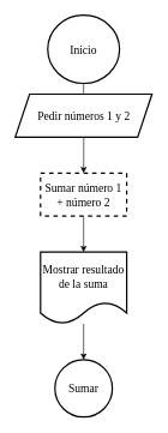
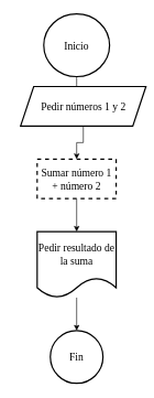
- <mxCell id="5" value="Pedir números 1 y 2" style="shape=parallelogram;perimeter=parallelogramPerimeter;whiteSpace=wrap;html=1;fixedSize=1;fontSize=16;fontFamily=Georgia;strokeWidth=2;" vertex="1" parent="1"><mxGeometry x="20.75" y="130" width="190.5" height="60" as="geometry" /></mxCell>
+ <mxCell id="5" value="Pedir números 1 y 2" style="shape=parallelogram;perimeter=parallelogramPerimeter;whiteSpace=wrap;html=1;fixedSize=1;fontSize=16;fontFamily=Georgia;strokeWidth=2;" vertex="1" parent="1"><mxGeometry x="30.75" y="130" width="190.5" height="60" as="geometry" /></mxCell>
- <mxCell id="9" value="Mostrar resultado de la suma" style="shape=document;whiteSpace=wrap;html=1;boundedLbl=1;fontSize=16;fontFamily=Georgia;strokeWidth=2;" vertex="1" parent="1"><mxGeometry x="56" y="350" width="120" height="100" as="geometry" /></mxCell>
+ <mxCell id="9" value="Pedir resultado de la suma" style="shape=document;whiteSpace=wrap;html=1;boundedLbl=1;fontSize=16;fontFamily=Georgia;strokeWidth=2;" vertex="1" parent="1"><mxGeometry x="56" y="350" width="120" height="100" as="geometry" /></mxCell>
- <mxCell id="10" value="Sumar" style="ellipse;whiteSpace=wrap;html=1;fontSize=16;fontFamily=Georgia;strokeWidth=2;" vertex="1" parent="1"><mxGeometry x="76" y="500" width="80" height="80" as="geometry" /></mxCell>
+ <mxCell id="10" value="Fin" style="ellipse;whiteSpace=wrap;html=1;fontSize=16;fontFamily=Georgia;strokeWidth=2;" vertex="1" parent="1"><mxGeometry x="76" y="500" width="80" height="80" as="geometry" /></mxCell>
